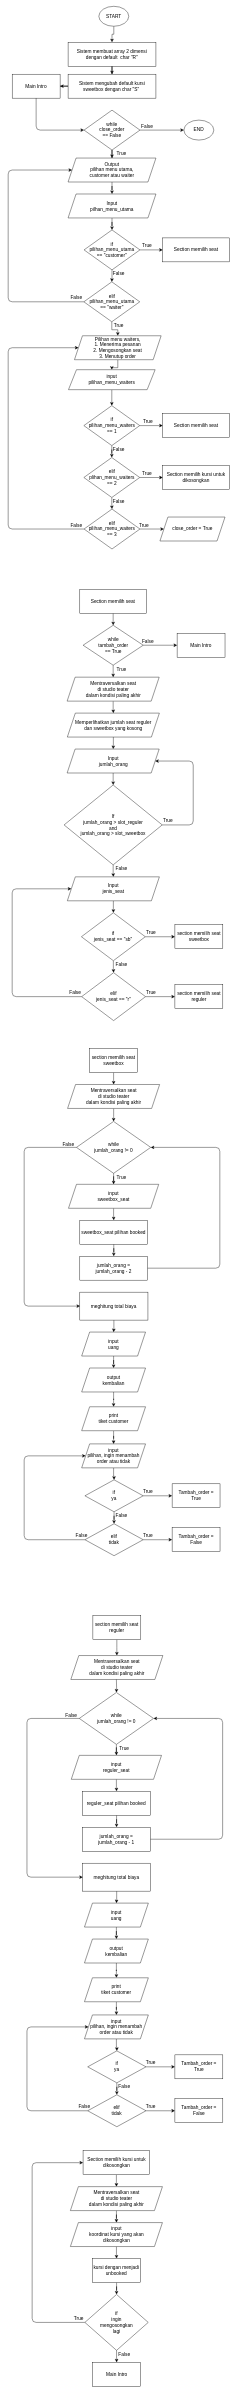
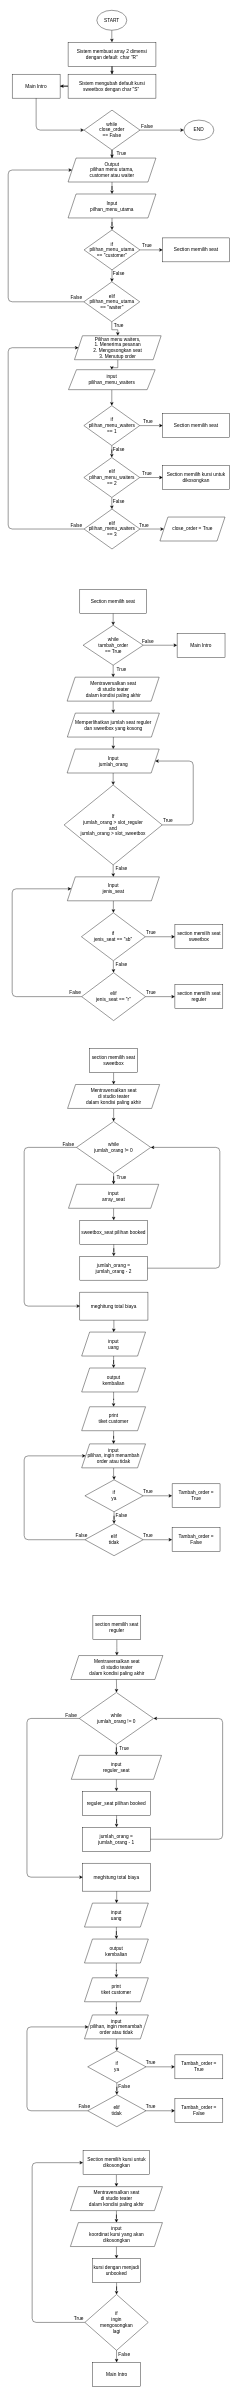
- <mxCell id="3" value="START" style="ellipse;whiteSpace=wrap;html=1;" vertex="1" parent="1"><mxGeometry x="247" y="10" width="75" height="50" as="geometry" /></mxCell>
+ <mxCell id="3" value="START" style="ellipse;whiteSpace=wrap;html=1;" vertex="1" parent="1"><mxGeometry x="242" y="20" width="75" height="50" as="geometry" /></mxCell>
- <mxCell id="93" value="input&lt;br&gt;sweetbox_seat" style="shape=parallelogram;perimeter=parallelogramPerimeter;whiteSpace=wrap;html=1;fixedSize=1;" vertex="1" parent="1"><mxGeometry x="171" y="2960" width="226" height="60" as="geometry" /></mxCell>
+ <mxCell id="93" value="input&lt;br&gt;array_seat" style="shape=parallelogram;perimeter=parallelogramPerimeter;whiteSpace=wrap;html=1;fixedSize=1;" vertex="1" parent="1"><mxGeometry x="171" y="2960" width="226" height="60" as="geometry" /></mxCell>
